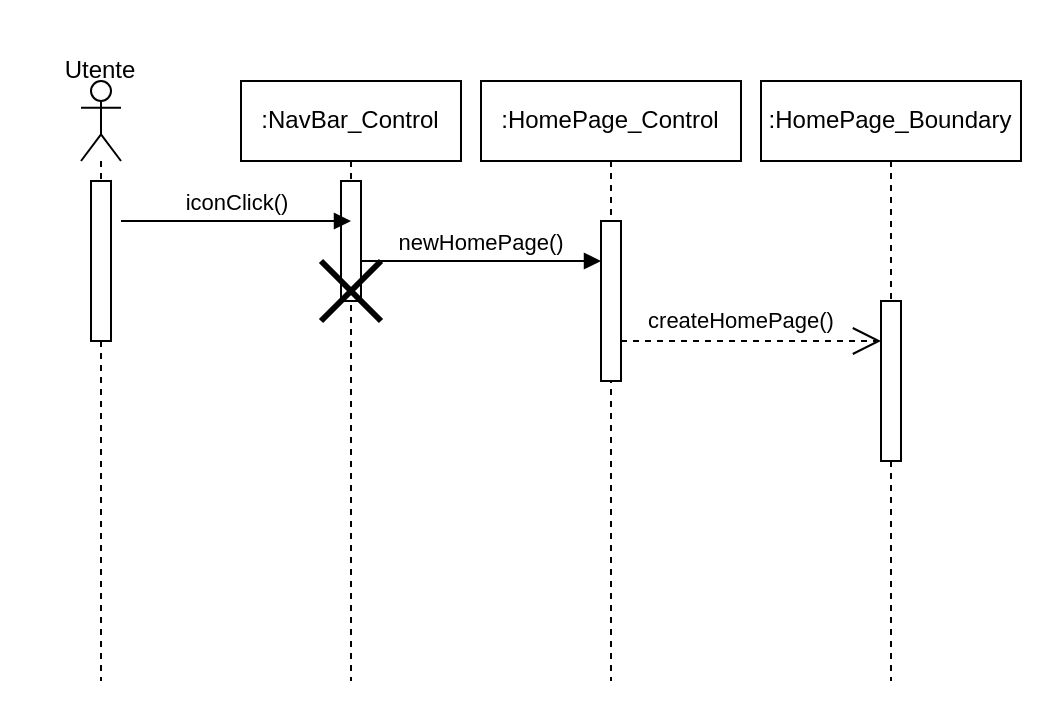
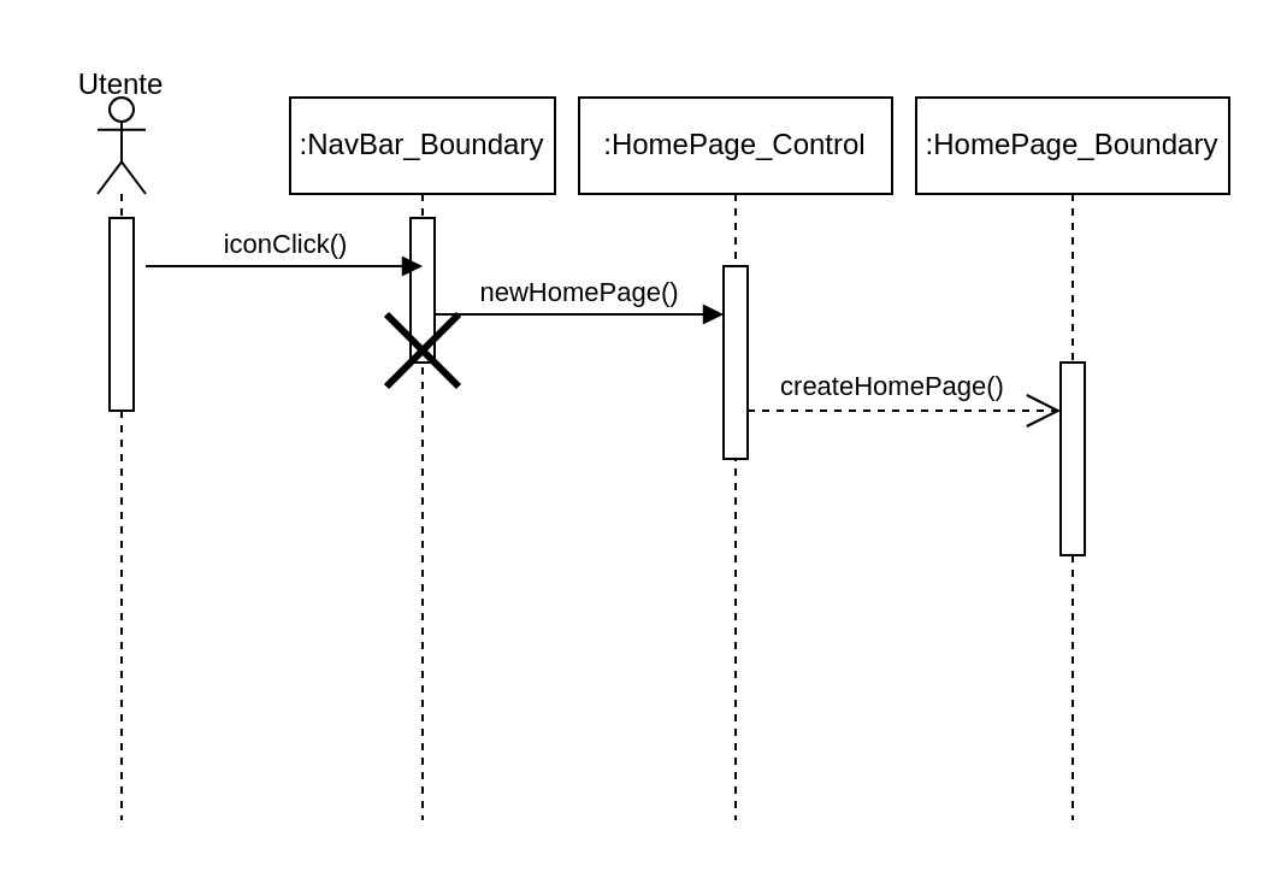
- <mxCell id="5" value=":NavBar_Control" style="shape=umlLifeline;perimeter=lifelinePerimeter;whiteSpace=wrap;html=1;container=1;dropTarget=0;collapsible=0;recursiveResize=0;outlineConnect=0;portConstraint=eastwest;newEdgeStyle={&quot;curved&quot;:0,&quot;rounded&quot;:0};" vertex="1" parent="1"><mxGeometry x="120" y="40" width="110" height="300" as="geometry" /></mxCell>
+ <mxCell id="5" value=":NavBar_Boundary" style="shape=umlLifeline;perimeter=lifelinePerimeter;whiteSpace=wrap;html=1;container=1;dropTarget=0;collapsible=0;recursiveResize=0;outlineConnect=0;portConstraint=eastwest;newEdgeStyle={&quot;curved&quot;:0,&quot;rounded&quot;:0};" vertex="1" parent="1"><mxGeometry x="120" y="40" width="110" height="300" as="geometry" /></mxCell>
